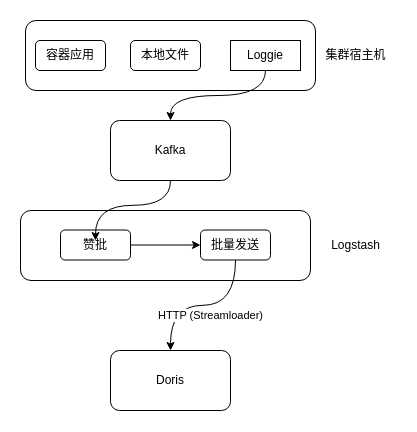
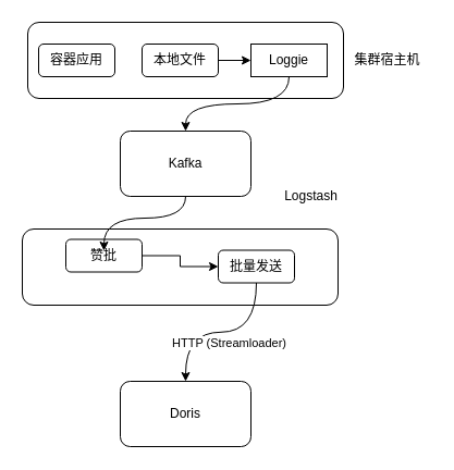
+ <mxCell id="6" style="edgeStyle=orthogonalEdgeStyle;rounded=0;orthogonalLoop=1;jettySize=auto;html=1;entryX=0;entryY=0.5;entryDx=0;entryDy=0;" edge="1" parent="1" source="7" target="9"><mxGeometry relative="1" as="geometry" /></mxCell>
- <mxCell id="12" value="赞批" style="rounded=1;whiteSpace=wrap;html=1;" vertex="1" parent="1"><mxGeometry x="60" y="229.5" width="70" height="30" as="geometry" /></mxCell>
+ <mxCell id="12" value="赞批" style="rounded=1;whiteSpace=wrap;html=1;" vertex="1" parent="1"><mxGeometry x="60" y="219.5" width="70" height="30" as="geometry" /></mxCell>
- <mxCell id="17" value="Logstash" style="text;html=1;align=center;verticalAlign=middle;resizable=0;points=[];autosize=1;strokeColor=none;fillColor=none;" vertex="1" parent="1"><mxGeometry x="320" y="229.5" width="70" height="30" as="geometry" /></mxCell>
+ <mxCell id="17" value="Logstash" style="text;html=1;align=center;verticalAlign=middle;resizable=0;points=[];autosize=1;strokeColor=none;fillColor=none;" vertex="1" parent="1"><mxGeometry x="250" y="164.5" width="70" height="30" as="geometry" /></mxCell>
